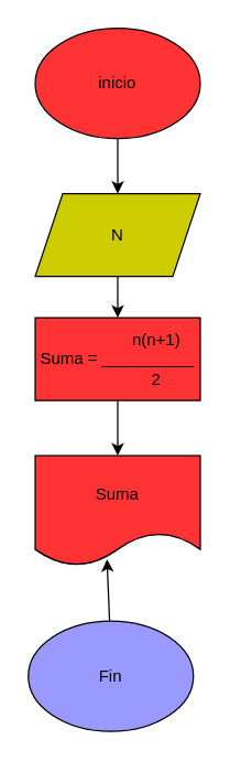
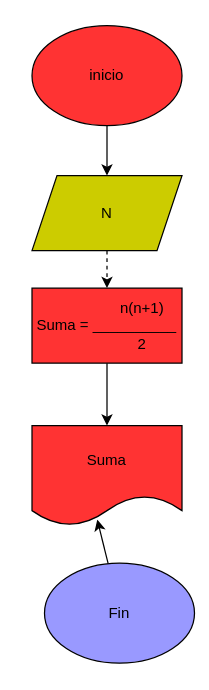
- <mxCell id="4" value="" style="edgeStyle=none;html=1;" edge="1" parent="1" source="5" target="7"><mxGeometry relative="1" as="geometry" /></mxCell>
+ <mxCell id="4" value="" style="edgeStyle=none;html=1;dashed=1;" edge="1" parent="1" source="5" target="7"><mxGeometry relative="1" as="geometry" /></mxCell>
- <mxCell id="8" value="Suma" style="shape=document;whiteSpace=wrap;html=1;boundedLbl=1;fillColor=#FF3333;" vertex="1" parent="1"><mxGeometry x="25" y="330" width="120" height="80" as="geometry" /></mxCell>
+ <mxCell id="8" value="Suma" style="shape=document;whiteSpace=wrap;html=1;boundedLbl=1;fillColor=#FF3333;" vertex="1" parent="1"><mxGeometry x="25" y="340" width="120" height="80" as="geometry" /></mxCell>
- <mxCell id="10" value="Fin" style="ellipse;whiteSpace=wrap;html=1;fillColor=#9999FF;" vertex="1" parent="1"><mxGeometry x="20" y="450" width="120" height="80" as="geometry" /></mxCell>
+ <mxCell id="10" value="Fin" style="ellipse;whiteSpace=wrap;html=1;fillColor=#9999FF;" vertex="1" parent="1"><mxGeometry x="35" y="450" width="120" height="80" as="geometry" /></mxCell>
